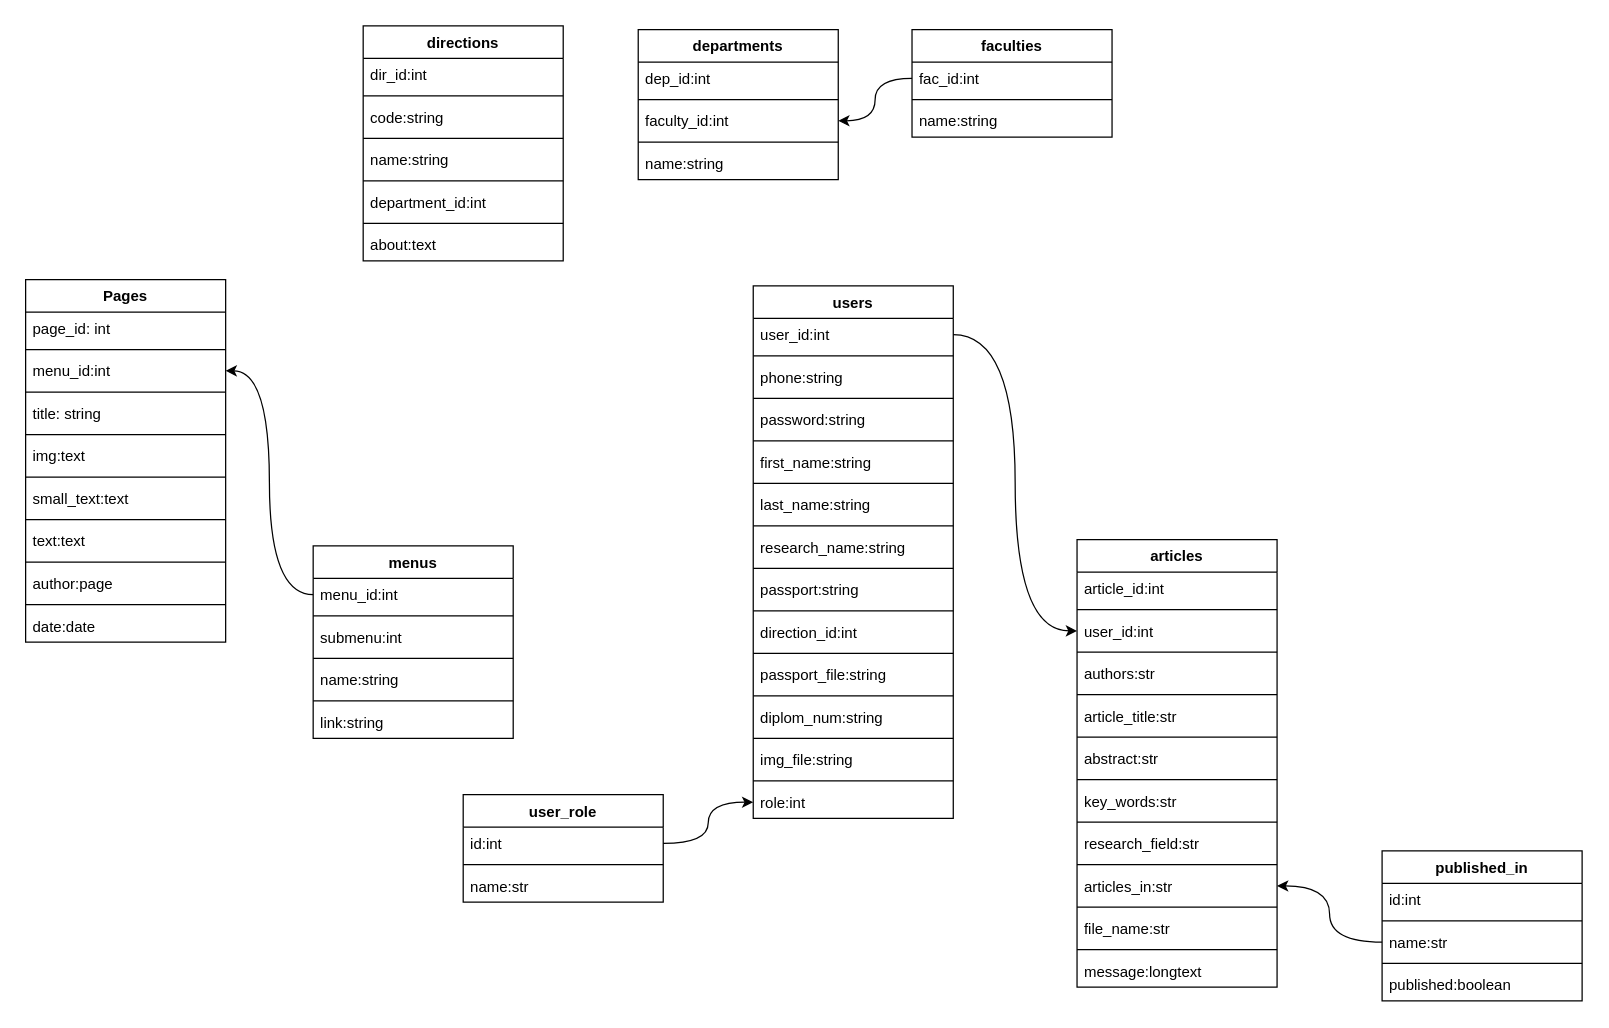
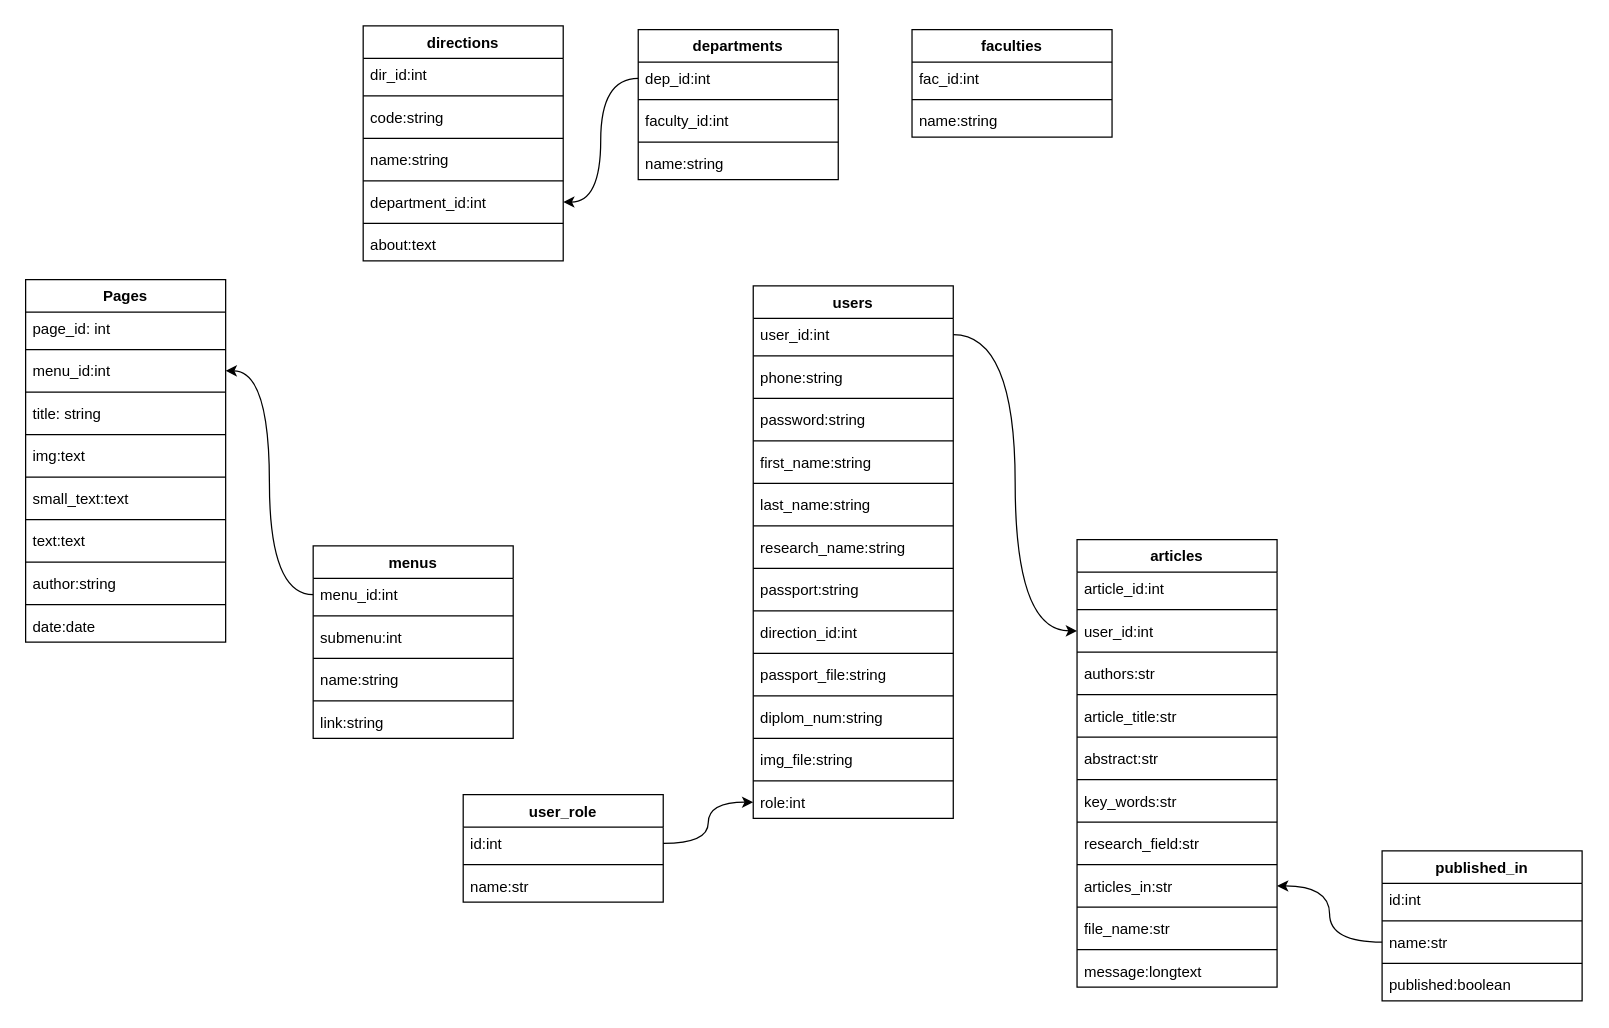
- <mxCell id="38" style="edgeStyle=orthogonalEdgeStyle;curved=1;rounded=0;orthogonalLoop=1;jettySize=auto;html=1;exitX=0;exitY=0.5;exitDx=0;exitDy=0;entryX=1;entryY=0.5;entryDx=0;entryDy=0;" parent="1" source="35" target="31" edge="1"><mxGeometry relative="1" as="geometry" /></mxCell>
+ <mxCell id="39" style="edgeStyle=orthogonalEdgeStyle;curved=1;rounded=0;orthogonalLoop=1;jettySize=auto;html=1;exitX=0;exitY=0.5;exitDx=0;exitDy=0;" parent="1" source="29" target="25" edge="1"><mxGeometry relative="1" as="geometry" /></mxCell>
- <mxCell id="15" value="author:page" style="text;strokeColor=none;fillColor=none;align=left;verticalAlign=top;spacingLeft=4;spacingRight=4;overflow=hidden;rotatable=0;points=[[0,0.5],[1,0.5]];portConstraint=eastwest;" parent="2" vertex="1"><mxGeometry y="230" width="160" height="26" as="geometry" /></mxCell>
+ <mxCell id="15" value="author:string" style="text;strokeColor=none;fillColor=none;align=left;verticalAlign=top;spacingLeft=4;spacingRight=4;overflow=hidden;rotatable=0;points=[[0,0.5],[1,0.5]];portConstraint=eastwest;" parent="2" vertex="1"><mxGeometry y="230" width="160" height="26" as="geometry" /></mxCell>
